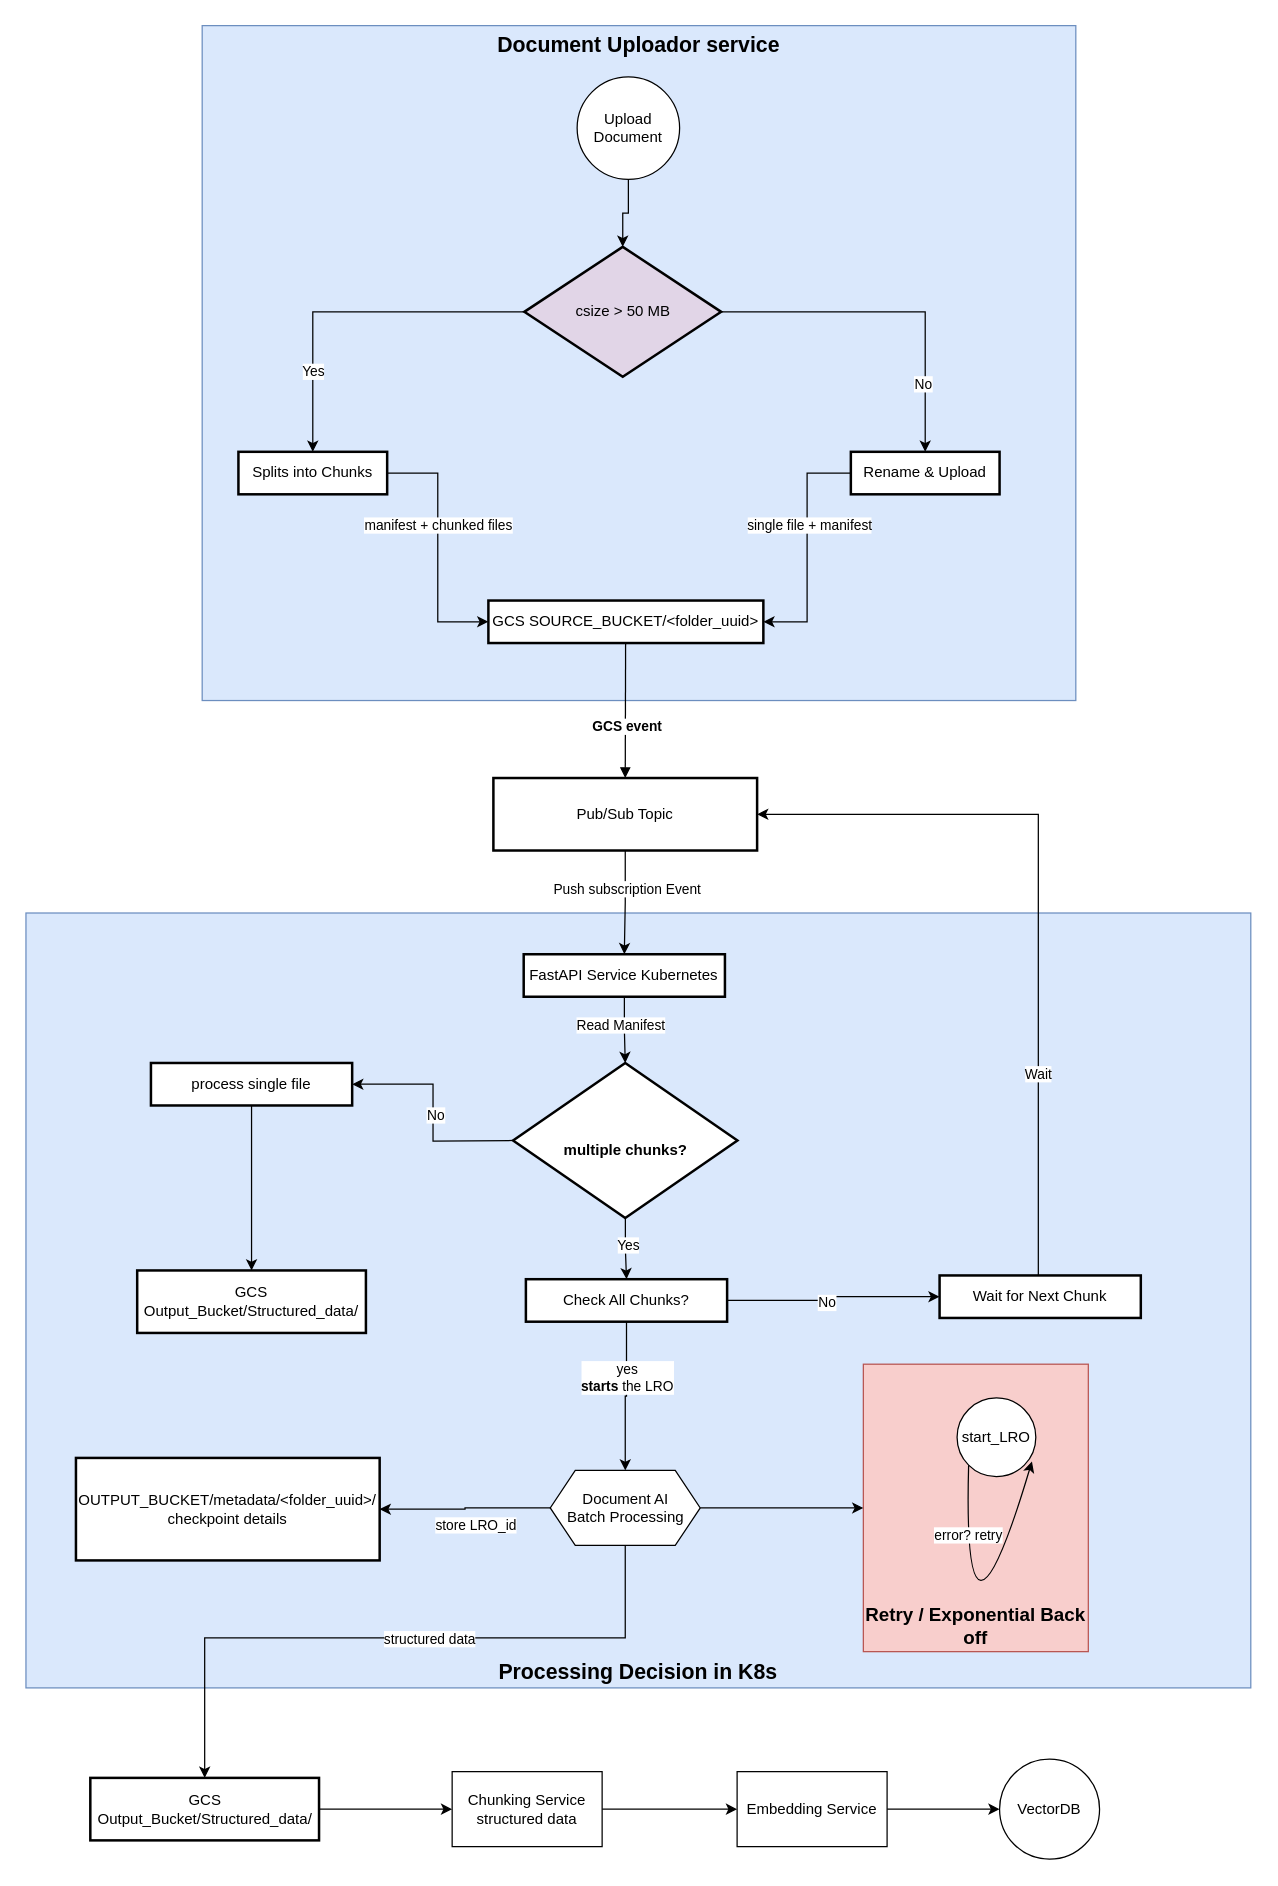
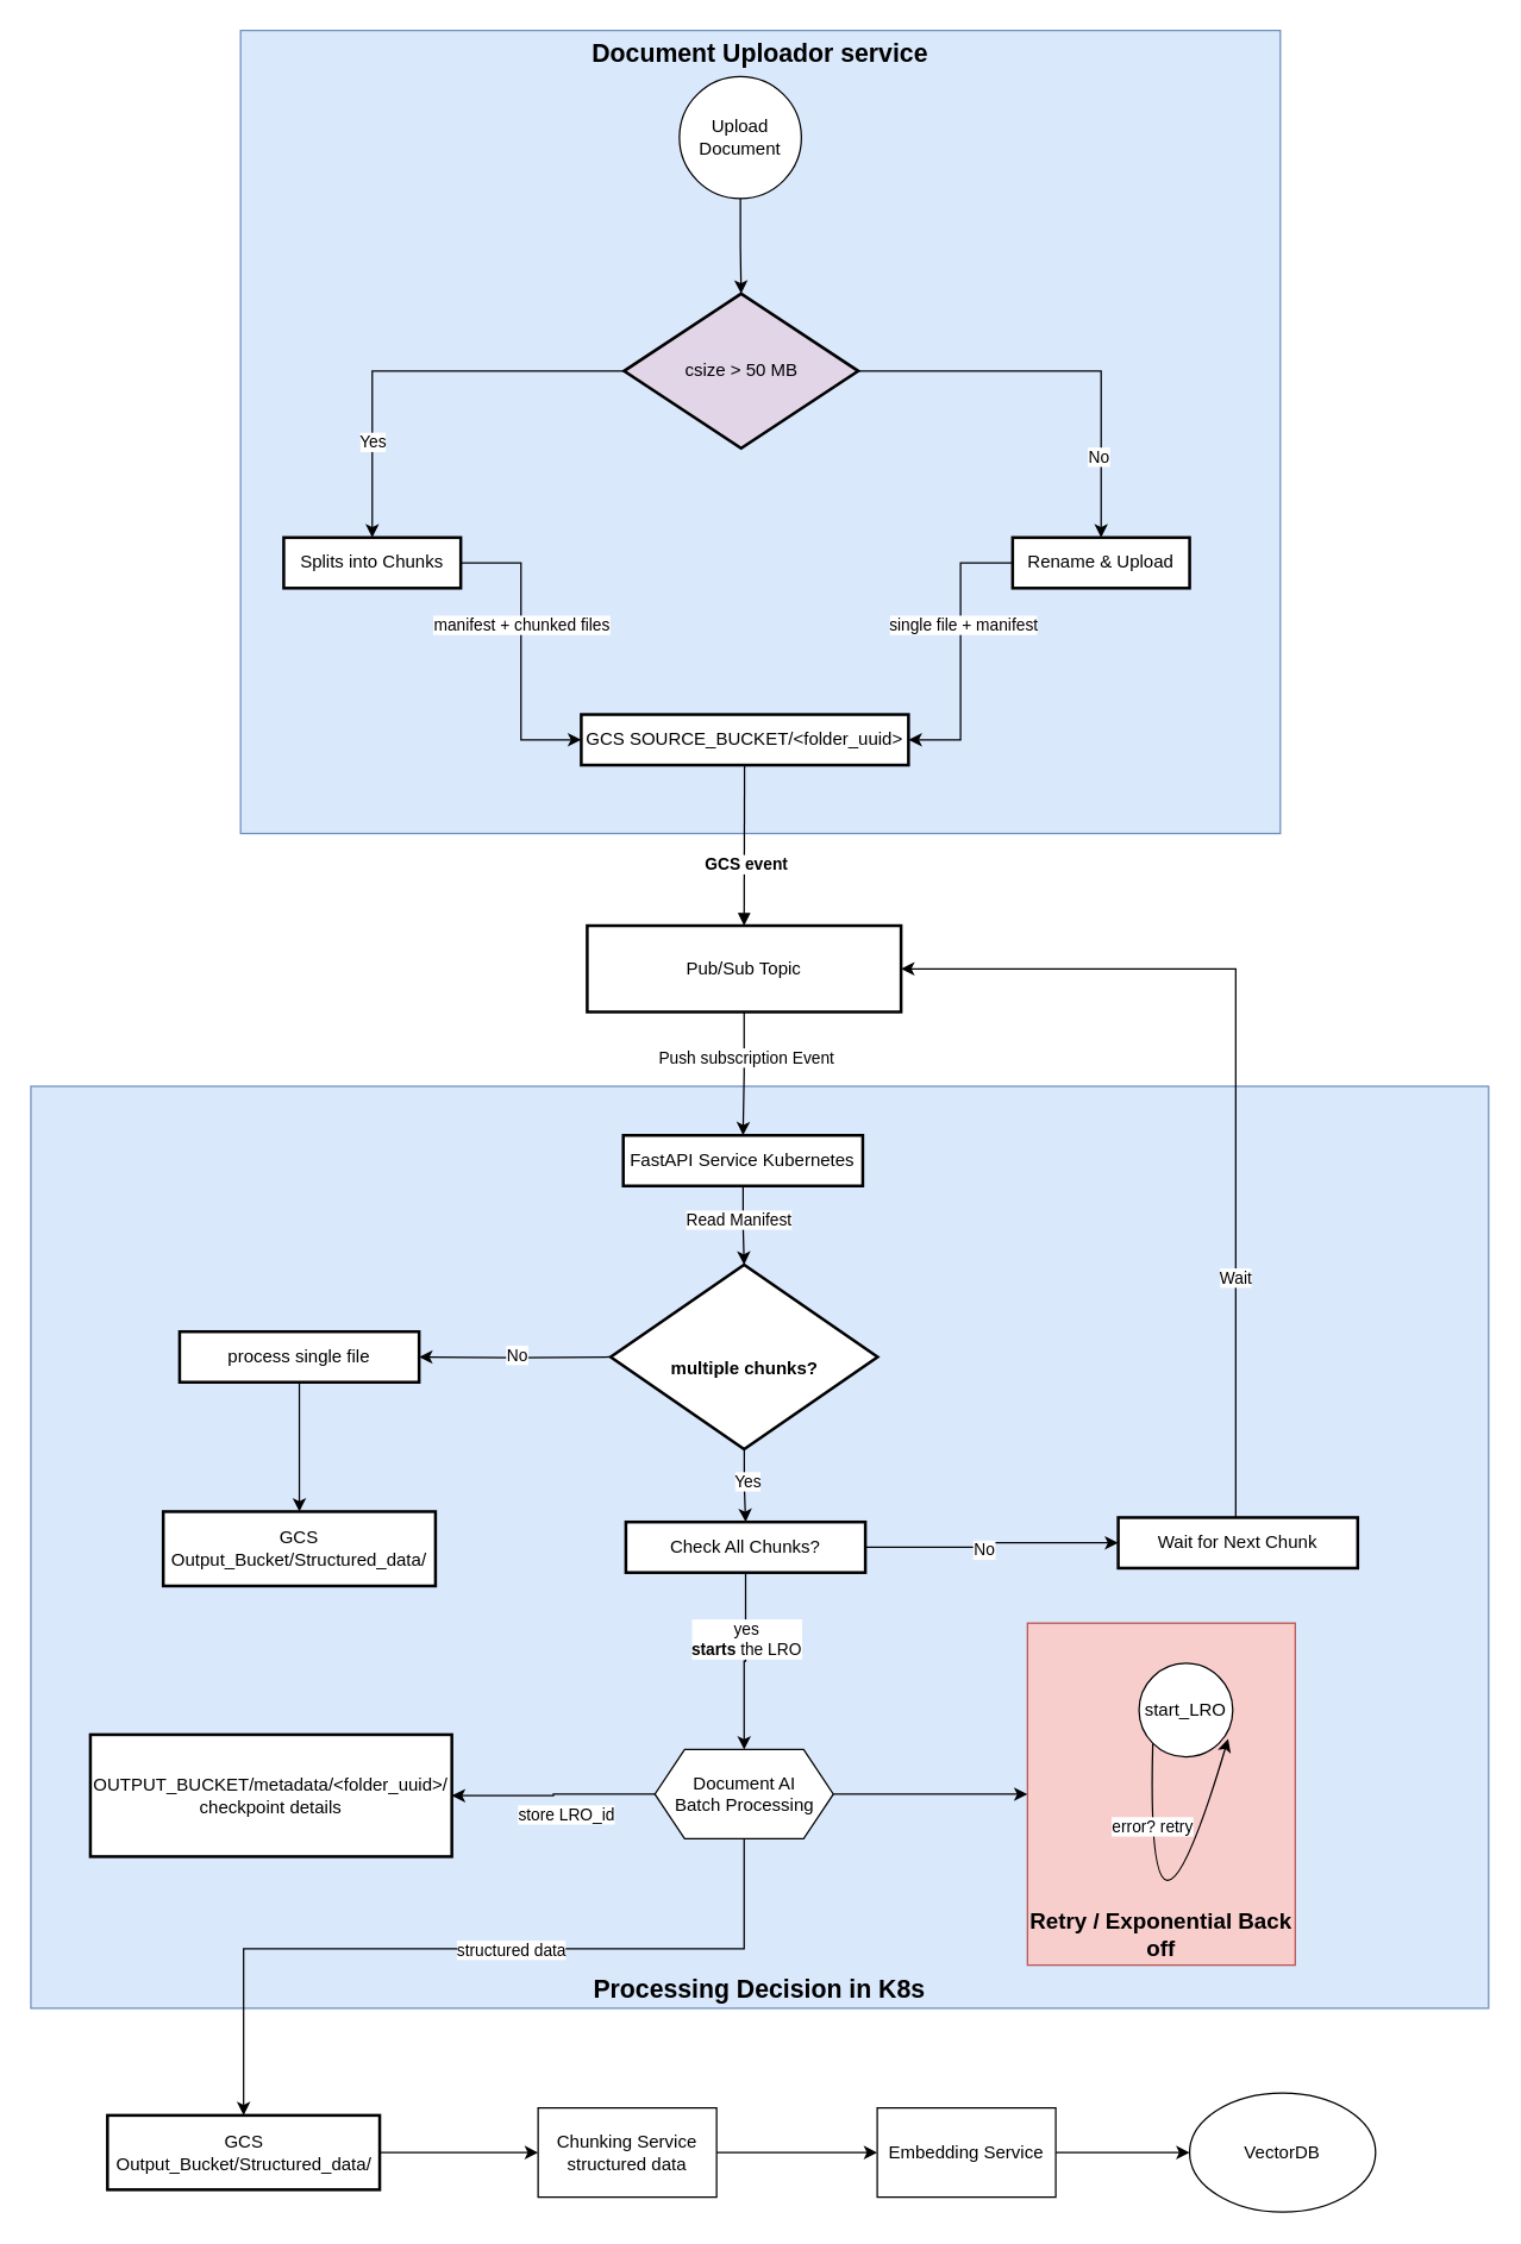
- <mxCell id="44" value="Upload Document" style="ellipse;whiteSpace=wrap;html=1;aspect=fixed;" parent="1" vertex="1"><mxGeometry x="461" y="61" width="82" height="82" as="geometry" /></mxCell>
+ <mxCell id="44" value="Upload Document" style="ellipse;whiteSpace=wrap;html=1;aspect=fixed;" parent="1" vertex="1"><mxGeometry x="456" y="51" width="82" height="82" as="geometry" /></mxCell>
- <mxCell id="54" value="process single file" style="whiteSpace=wrap;strokeWidth=2;" parent="1" vertex="1"><mxGeometry x="120" y="850" width="161" height="34" as="geometry" /></mxCell>
+ <mxCell id="54" value="process single file" style="whiteSpace=wrap;strokeWidth=2;" parent="1" vertex="1"><mxGeometry x="120" y="895" width="161" height="34" as="geometry" /></mxCell>
- <mxCell id="42" value="VectorDB" style="ellipse;whiteSpace=wrap;html=1;aspect=fixed;" parent="1" vertex="1"><mxGeometry x="799" y="1407" width="80" height="80" as="geometry" /></mxCell>
+ <mxCell id="42" value="VectorDB" style="ellipse;whiteSpace=wrap;html=1;aspect=fixed;" parent="1" vertex="1"><mxGeometry x="799" y="1407" width="125" height="80" as="geometry" /></mxCell>
